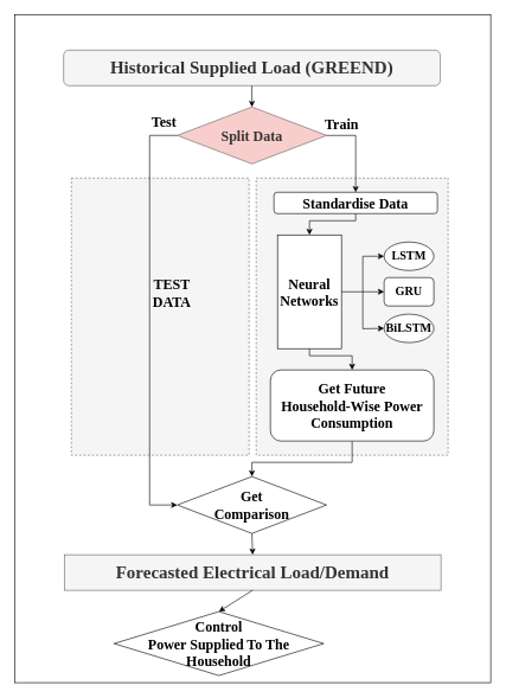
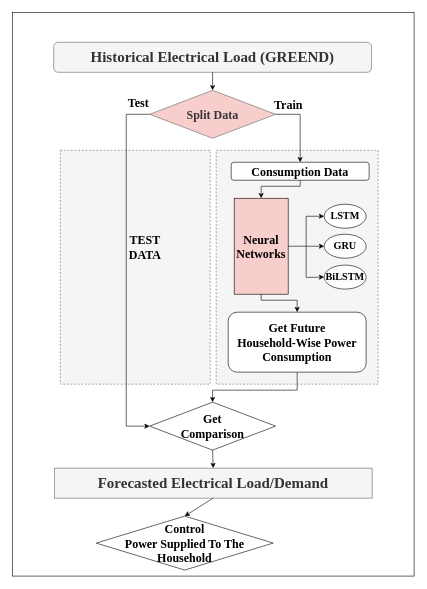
- <mxCell id="3" value="&lt;font size=&quot;1&quot; style=&quot;&quot; face=&quot;Times New Roman&quot;&gt;&lt;b style=&quot;font-size: 25px;&quot;&gt;Historical Supplied Load (GREEND)&lt;/b&gt;&lt;/font&gt;" style="rounded=1;whiteSpace=wrap;html=1;fontSize=12;glass=0;strokeWidth=1;shadow=0;fillColor=#f5f5f5;fontColor=#333333;strokeColor=#666666;" parent="1" vertex="1"><mxGeometry x="89" y="70" width="530" height="50" as="geometry" /></mxCell>
+ <mxCell id="3" value="&lt;font size=&quot;1&quot; style=&quot;&quot; face=&quot;Times New Roman&quot;&gt;&lt;b style=&quot;font-size: 25px;&quot;&gt;Historical Electrical Load (GREEND)&lt;/b&gt;&lt;/font&gt;" style="rounded=1;whiteSpace=wrap;html=1;fontSize=12;glass=0;strokeWidth=1;shadow=0;fillColor=#f5f5f5;fontColor=#333333;strokeColor=#666666;" parent="1" vertex="1"><mxGeometry x="89" y="70" width="530" height="50" as="geometry" /></mxCell>
- <mxCell id="12" value="&lt;font size=&quot;1&quot; face=&quot;Times New Roman&quot; style=&quot;&quot;&gt;&lt;b style=&quot;font-size: 20px;&quot;&gt;Standardise Data&lt;/b&gt;&lt;/font&gt;" style="rounded=1;whiteSpace=wrap;html=1;" parent="1" vertex="1"><mxGeometry x="385" y="270" width="230" height="30" as="geometry" /></mxCell>
+ <mxCell id="12" value="&lt;font size=&quot;1&quot; face=&quot;Times New Roman&quot; style=&quot;&quot;&gt;&lt;b style=&quot;font-size: 20px;&quot;&gt;Consumption Data&lt;/b&gt;&lt;/font&gt;" style="rounded=1;whiteSpace=wrap;html=1;" parent="1" vertex="1"><mxGeometry x="385" y="270" width="230" height="30" as="geometry" /></mxCell>
- <mxCell id="20" value="&lt;font face=&quot;Times New Roman&quot;&gt;&lt;span style=&quot;font-size: 20px;&quot;&gt;&lt;b&gt;Neural Networks&lt;/b&gt;&lt;br&gt;&lt;/span&gt;&lt;/font&gt;" style="rounded=0;whiteSpace=wrap;html=1;" parent="1" vertex="1"><mxGeometry x="390" y="330" width="90" height="160" as="geometry" /></mxCell>
+ <mxCell id="20" value="&lt;font face=&quot;Times New Roman&quot;&gt;&lt;span style=&quot;font-size: 20px;&quot;&gt;&lt;b&gt;Neural Networks&lt;/b&gt;&lt;br&gt;&lt;/span&gt;&lt;/font&gt;" style="rounded=0;whiteSpace=wrap;html=1;fillColor=#f8cecc;" parent="1" vertex="1"><mxGeometry x="390" y="330" width="90" height="160" as="geometry" /></mxCell>
- <mxCell id="22" value="&lt;span style=&quot;color: rgb(0, 0, 0); font-family: &amp;quot;Times New Roman&amp;quot;; font-style: normal; font-variant-ligatures: normal; font-variant-caps: normal; letter-spacing: normal; orphans: 2; text-align: center; text-indent: 0px; text-transform: none; widows: 2; word-spacing: 0px; -webkit-text-stroke-width: 0px; background-color: rgb(251, 251, 251); text-decoration-thickness: initial; text-decoration-style: initial; text-decoration-color: initial; float: none; display: inline !important;&quot;&gt;&lt;font size=&quot;1&quot; style=&quot;&quot;&gt;&lt;b style=&quot;font-size: 17px;&quot;&gt;GRU&lt;/b&gt;&lt;/font&gt;&lt;/span&gt;" style="whiteSpace=wrap;html=1;rounded=1;" parent="1" vertex="1"><mxGeometry x="540" y="390" width="70" height="40" as="geometry" /></mxCell>
+ <mxCell id="22" value="&lt;span style=&quot;color: rgb(0, 0, 0); font-family: &amp;quot;Times New Roman&amp;quot;; font-style: normal; font-variant-ligatures: normal; font-variant-caps: normal; letter-spacing: normal; orphans: 2; text-align: center; text-indent: 0px; text-transform: none; widows: 2; word-spacing: 0px; -webkit-text-stroke-width: 0px; background-color: rgb(251, 251, 251); text-decoration-thickness: initial; text-decoration-style: initial; text-decoration-color: initial; float: none; display: inline !important;&quot;&gt;&lt;font size=&quot;1&quot; style=&quot;&quot;&gt;&lt;b style=&quot;font-size: 17px;&quot;&gt;GRU&lt;/b&gt;&lt;/font&gt;&lt;/span&gt;" style="ellipse;whiteSpace=wrap;html=1;" parent="1" vertex="1"><mxGeometry x="540" y="390" width="70" height="40" as="geometry" /></mxCell>
